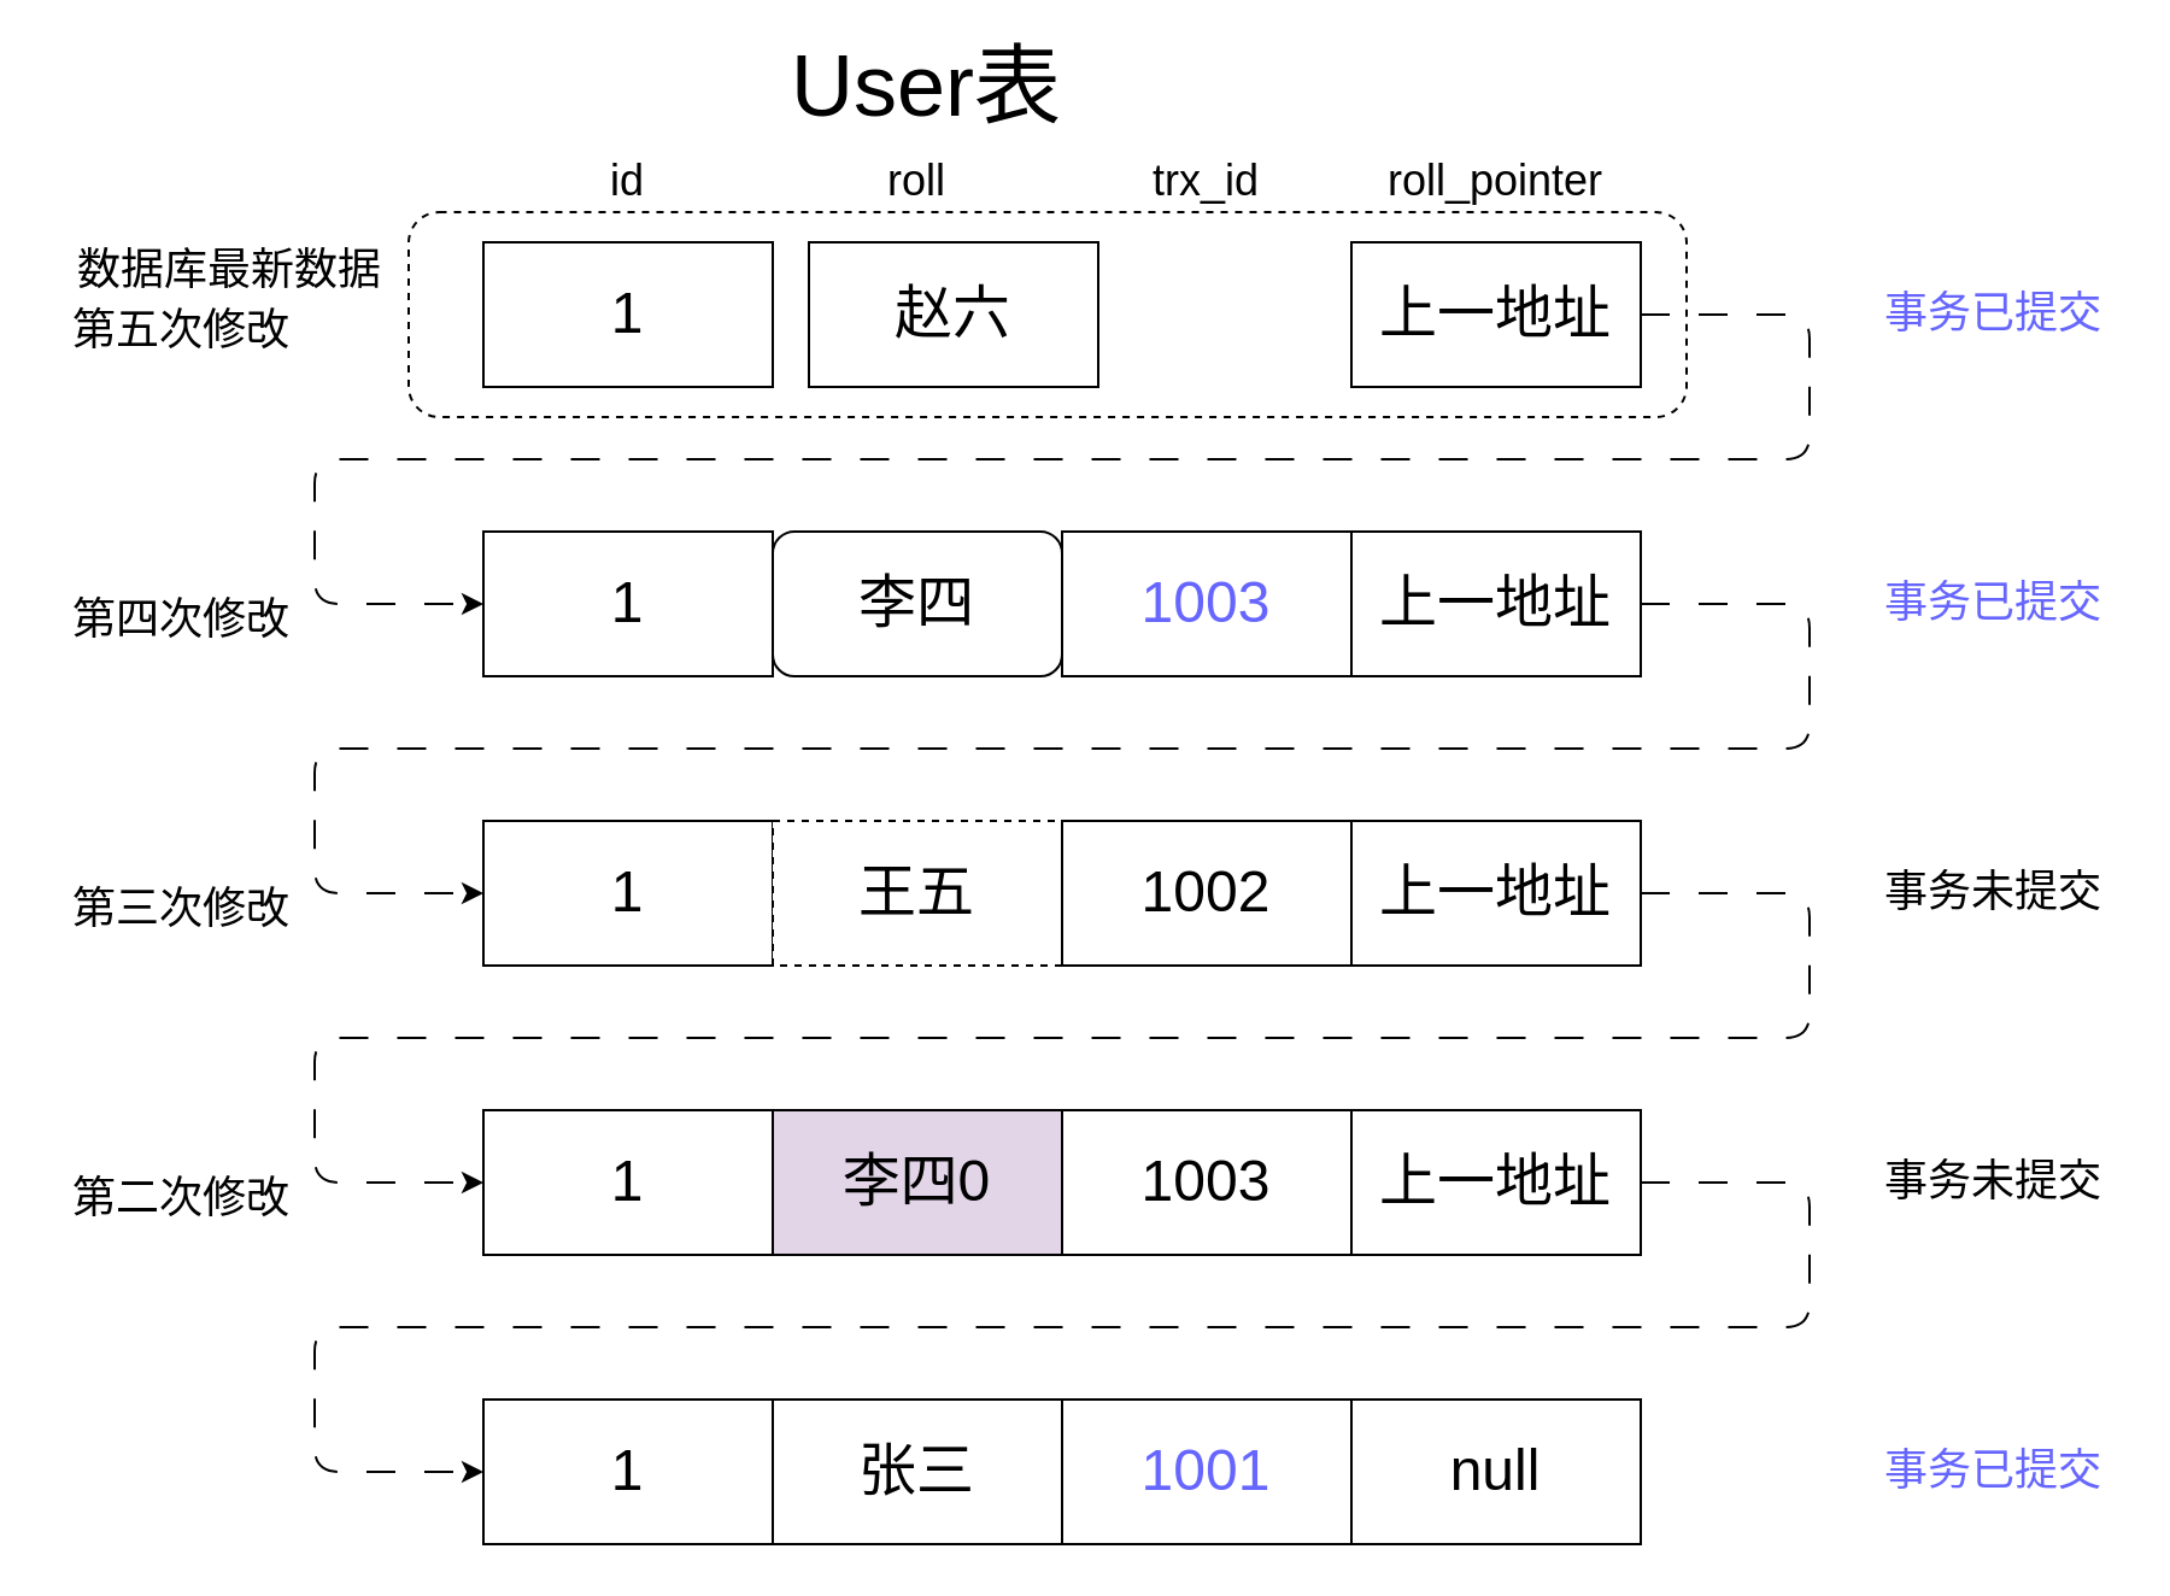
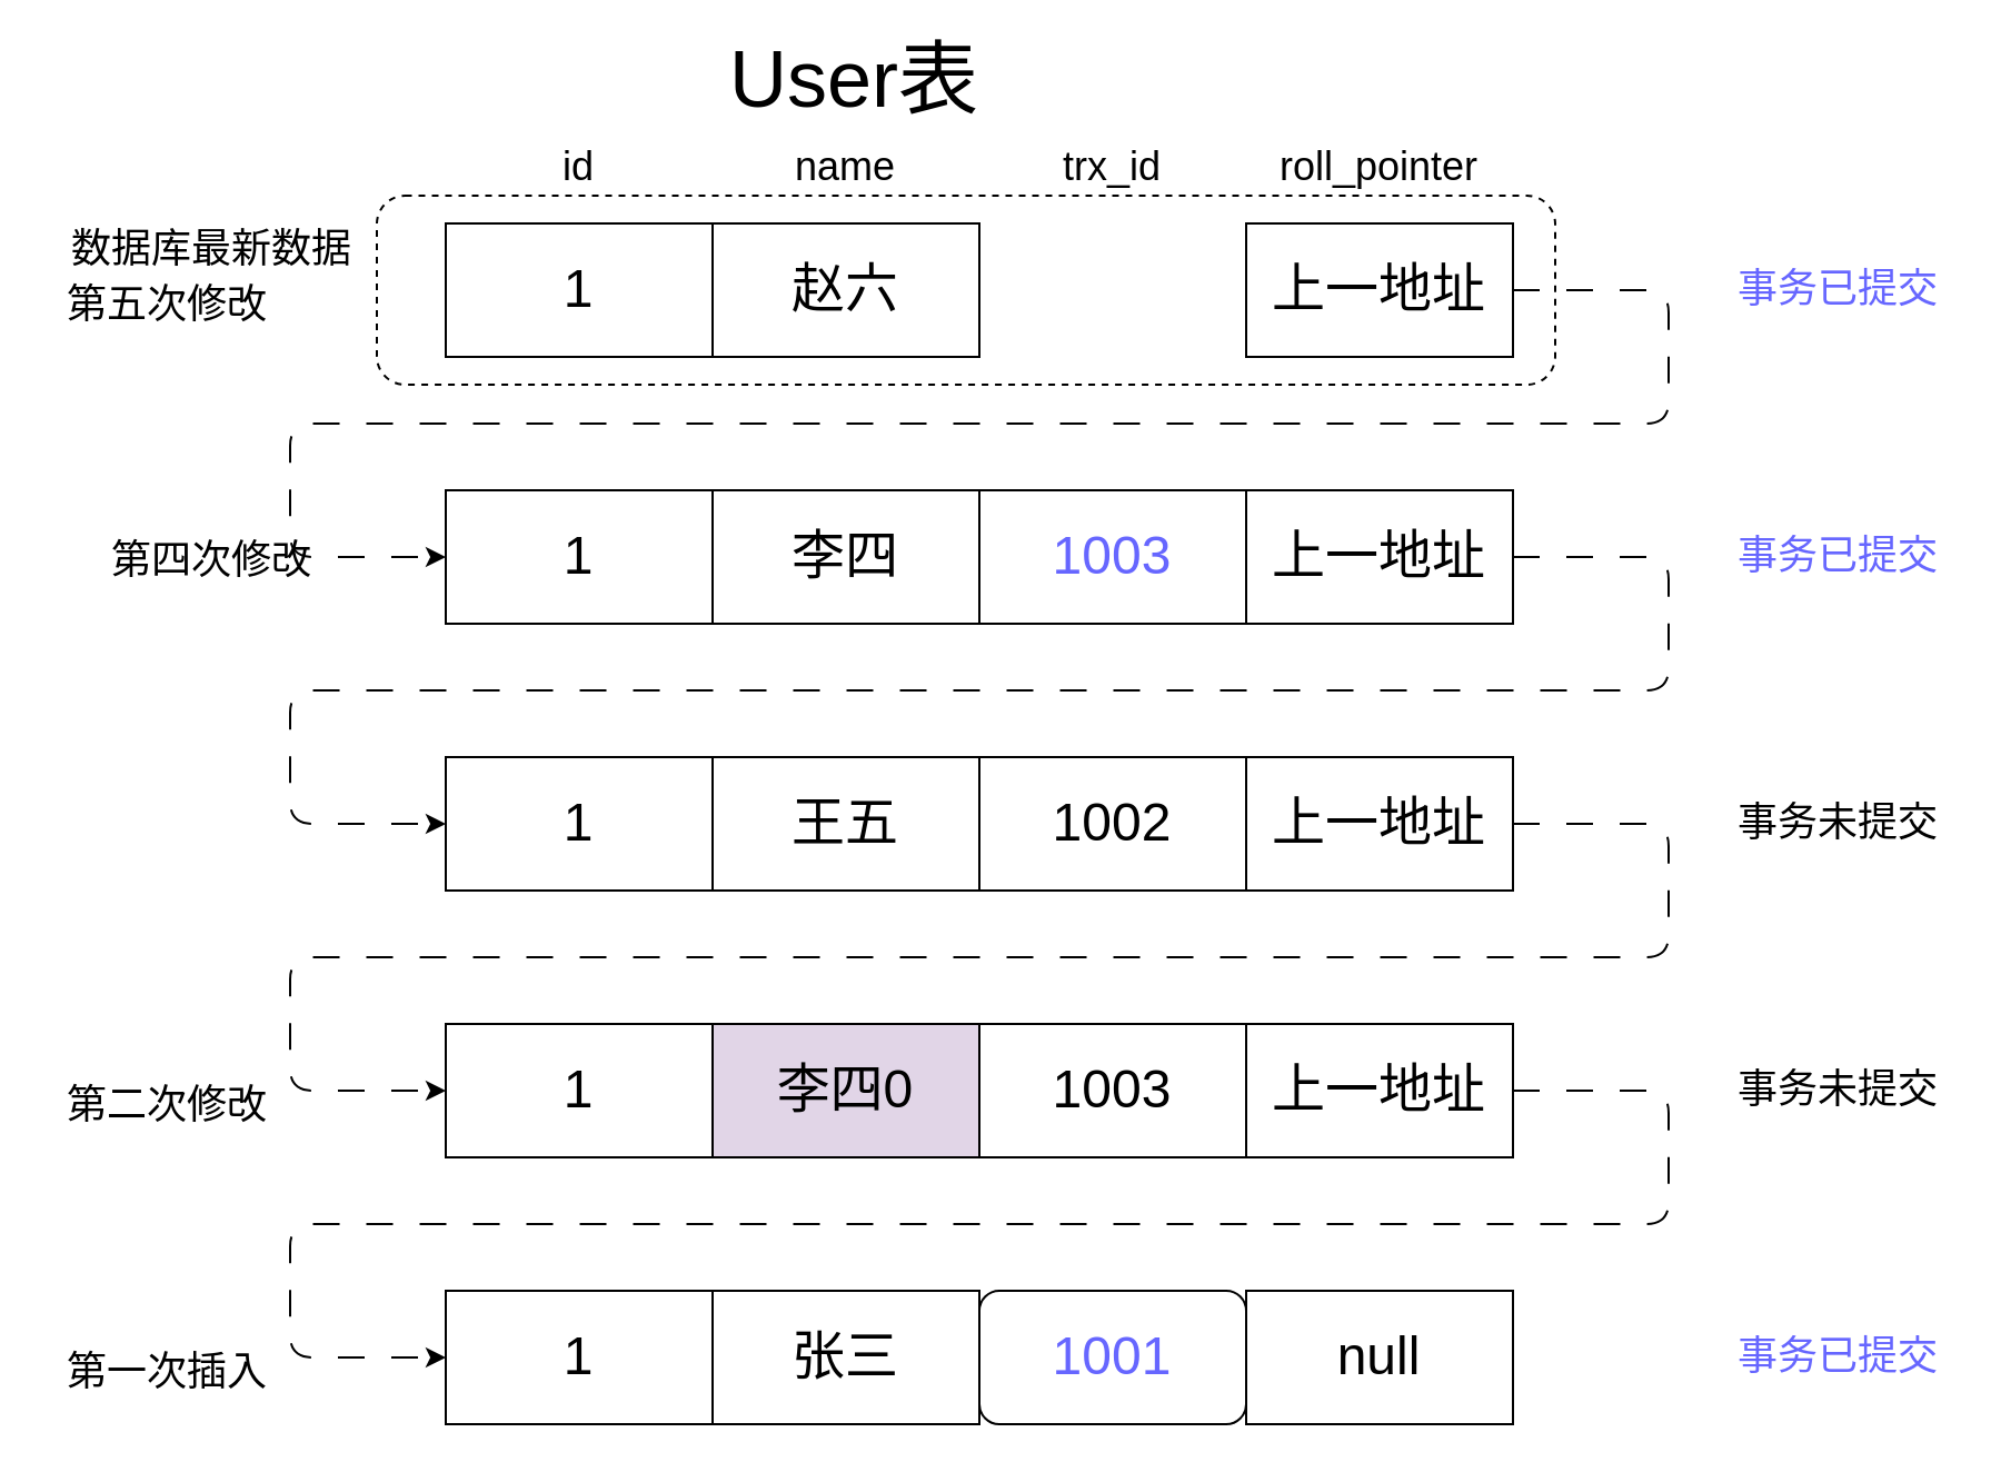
- <mxCell id="22" value="&lt;font style=&quot;font-size: 18px;&quot;&gt;roll&lt;br&gt;&lt;/font&gt;" style="text;html=1;strokeColor=none;fillColor=none;align=center;verticalAlign=middle;whiteSpace=wrap;rounded=0;" parent="1" vertex="1"><mxGeometry x="350" y="60" width="60" height="30" as="geometry" /></mxCell>
+ <mxCell id="22" value="&lt;font style=&quot;font-size: 18px;&quot;&gt;name&lt;br&gt;&lt;/font&gt;" style="text;html=1;strokeColor=none;fillColor=none;align=center;verticalAlign=middle;whiteSpace=wrap;rounded=0;" parent="1" vertex="1"><mxGeometry x="350" y="60" width="60" height="30" as="geometry" /></mxCell>
- <mxCell id="4" value="&lt;span style=&quot;font-size: 24px;&quot;&gt;赵六&lt;/span&gt;" style="rounded=0;whiteSpace=wrap;html=1;" parent="1" vertex="1"><mxGeometry x="335" y="100" width="120" height="60" as="geometry" /></mxCell>
+ <mxCell id="4" value="&lt;span style=&quot;font-size: 24px;&quot;&gt;赵六&lt;/span&gt;" style="rounded=0;whiteSpace=wrap;html=1;" parent="1" vertex="1"><mxGeometry x="320" y="100" width="120" height="60" as="geometry" /></mxCell>
- <mxCell id="39" value="&lt;font style=&quot;font-size: 18px;&quot;&gt;第四次修改&lt;/font&gt;" style="text;html=1;strokeColor=none;fillColor=none;align=center;verticalAlign=middle;whiteSpace=wrap;rounded=0;fontSize=36;" vertex="1" parent="1"><mxGeometry x="20" y="235" width="110" height="30" as="geometry" /></mxCell>
+ <mxCell id="39" value="&lt;font style=&quot;font-size: 18px;&quot;&gt;第四次修改&lt;/font&gt;" style="text;html=1;strokeColor=none;fillColor=none;align=center;verticalAlign=middle;whiteSpace=wrap;rounded=0;fontSize=36;" vertex="1" parent="1"><mxGeometry x="40" y="230" width="110" height="30" as="geometry" /></mxCell>
- <mxCell id="36" value="&lt;span style=&quot;font-size: 24px;&quot;&gt;李四&lt;/span&gt;" style="whiteSpace=wrap;html=1;rounded=1;" vertex="1" parent="1"><mxGeometry x="320" y="220" width="120" height="60" as="geometry" /></mxCell>
+ <mxCell id="36" value="&lt;span style=&quot;font-size: 24px;&quot;&gt;李四&lt;/span&gt;" style="rounded=0;whiteSpace=wrap;html=1;" vertex="1" parent="1"><mxGeometry x="320" y="220" width="120" height="60" as="geometry" /></mxCell>
- <mxCell id="28" value="&lt;font style=&quot;font-size: 18px;&quot;&gt;第三次修改&lt;/font&gt;" style="text;html=1;strokeColor=none;fillColor=none;align=center;verticalAlign=middle;whiteSpace=wrap;rounded=0;fontSize=36;" parent="1" vertex="1"><mxGeometry x="20" y="355" width="110" height="30" as="geometry" /></mxCell>
- <mxCell id="8" value="&lt;span style=&quot;font-size: 24px;&quot;&gt;王五&lt;/span&gt;" style="rounded=0;whiteSpace=wrap;html=1;dashed=1;" parent="1" vertex="1"><mxGeometry x="320" y="340" width="120" height="60" as="geometry" /></mxCell>
+ <mxCell id="8" value="&lt;span style=&quot;font-size: 24px;&quot;&gt;王五&lt;/span&gt;" style="rounded=0;whiteSpace=wrap;html=1;" parent="1" vertex="1"><mxGeometry x="320" y="340" width="120" height="60" as="geometry" /></mxCell>
+ <mxCell id="26" value="&lt;font style=&quot;font-size: 18px;&quot;&gt;第一次插入&lt;/font&gt;" style="text;html=1;strokeColor=none;fillColor=none;align=center;verticalAlign=middle;whiteSpace=wrap;rounded=0;fontSize=36;" parent="1" vertex="1"><mxGeometry x="20" y="595" width="110" height="30" as="geometry" /></mxCell>
- <mxCell id="19" value="&lt;span style=&quot;font-size: 24px;&quot;&gt;&lt;font color=&quot;#6666ff&quot;&gt;1001&lt;/font&gt;&lt;/span&gt;" style="rounded=0;whiteSpace=wrap;html=1;" parent="1" vertex="1"><mxGeometry x="440" y="580" width="120" height="60" as="geometry" /></mxCell>
+ <mxCell id="19" value="&lt;span style=&quot;font-size: 24px;&quot;&gt;&lt;font color=&quot;#6666ff&quot;&gt;1001&lt;/font&gt;&lt;/span&gt;" style="whiteSpace=wrap;html=1;rounded=1;" parent="1" vertex="1"><mxGeometry x="440" y="580" width="120" height="60" as="geometry" /></mxCell>
